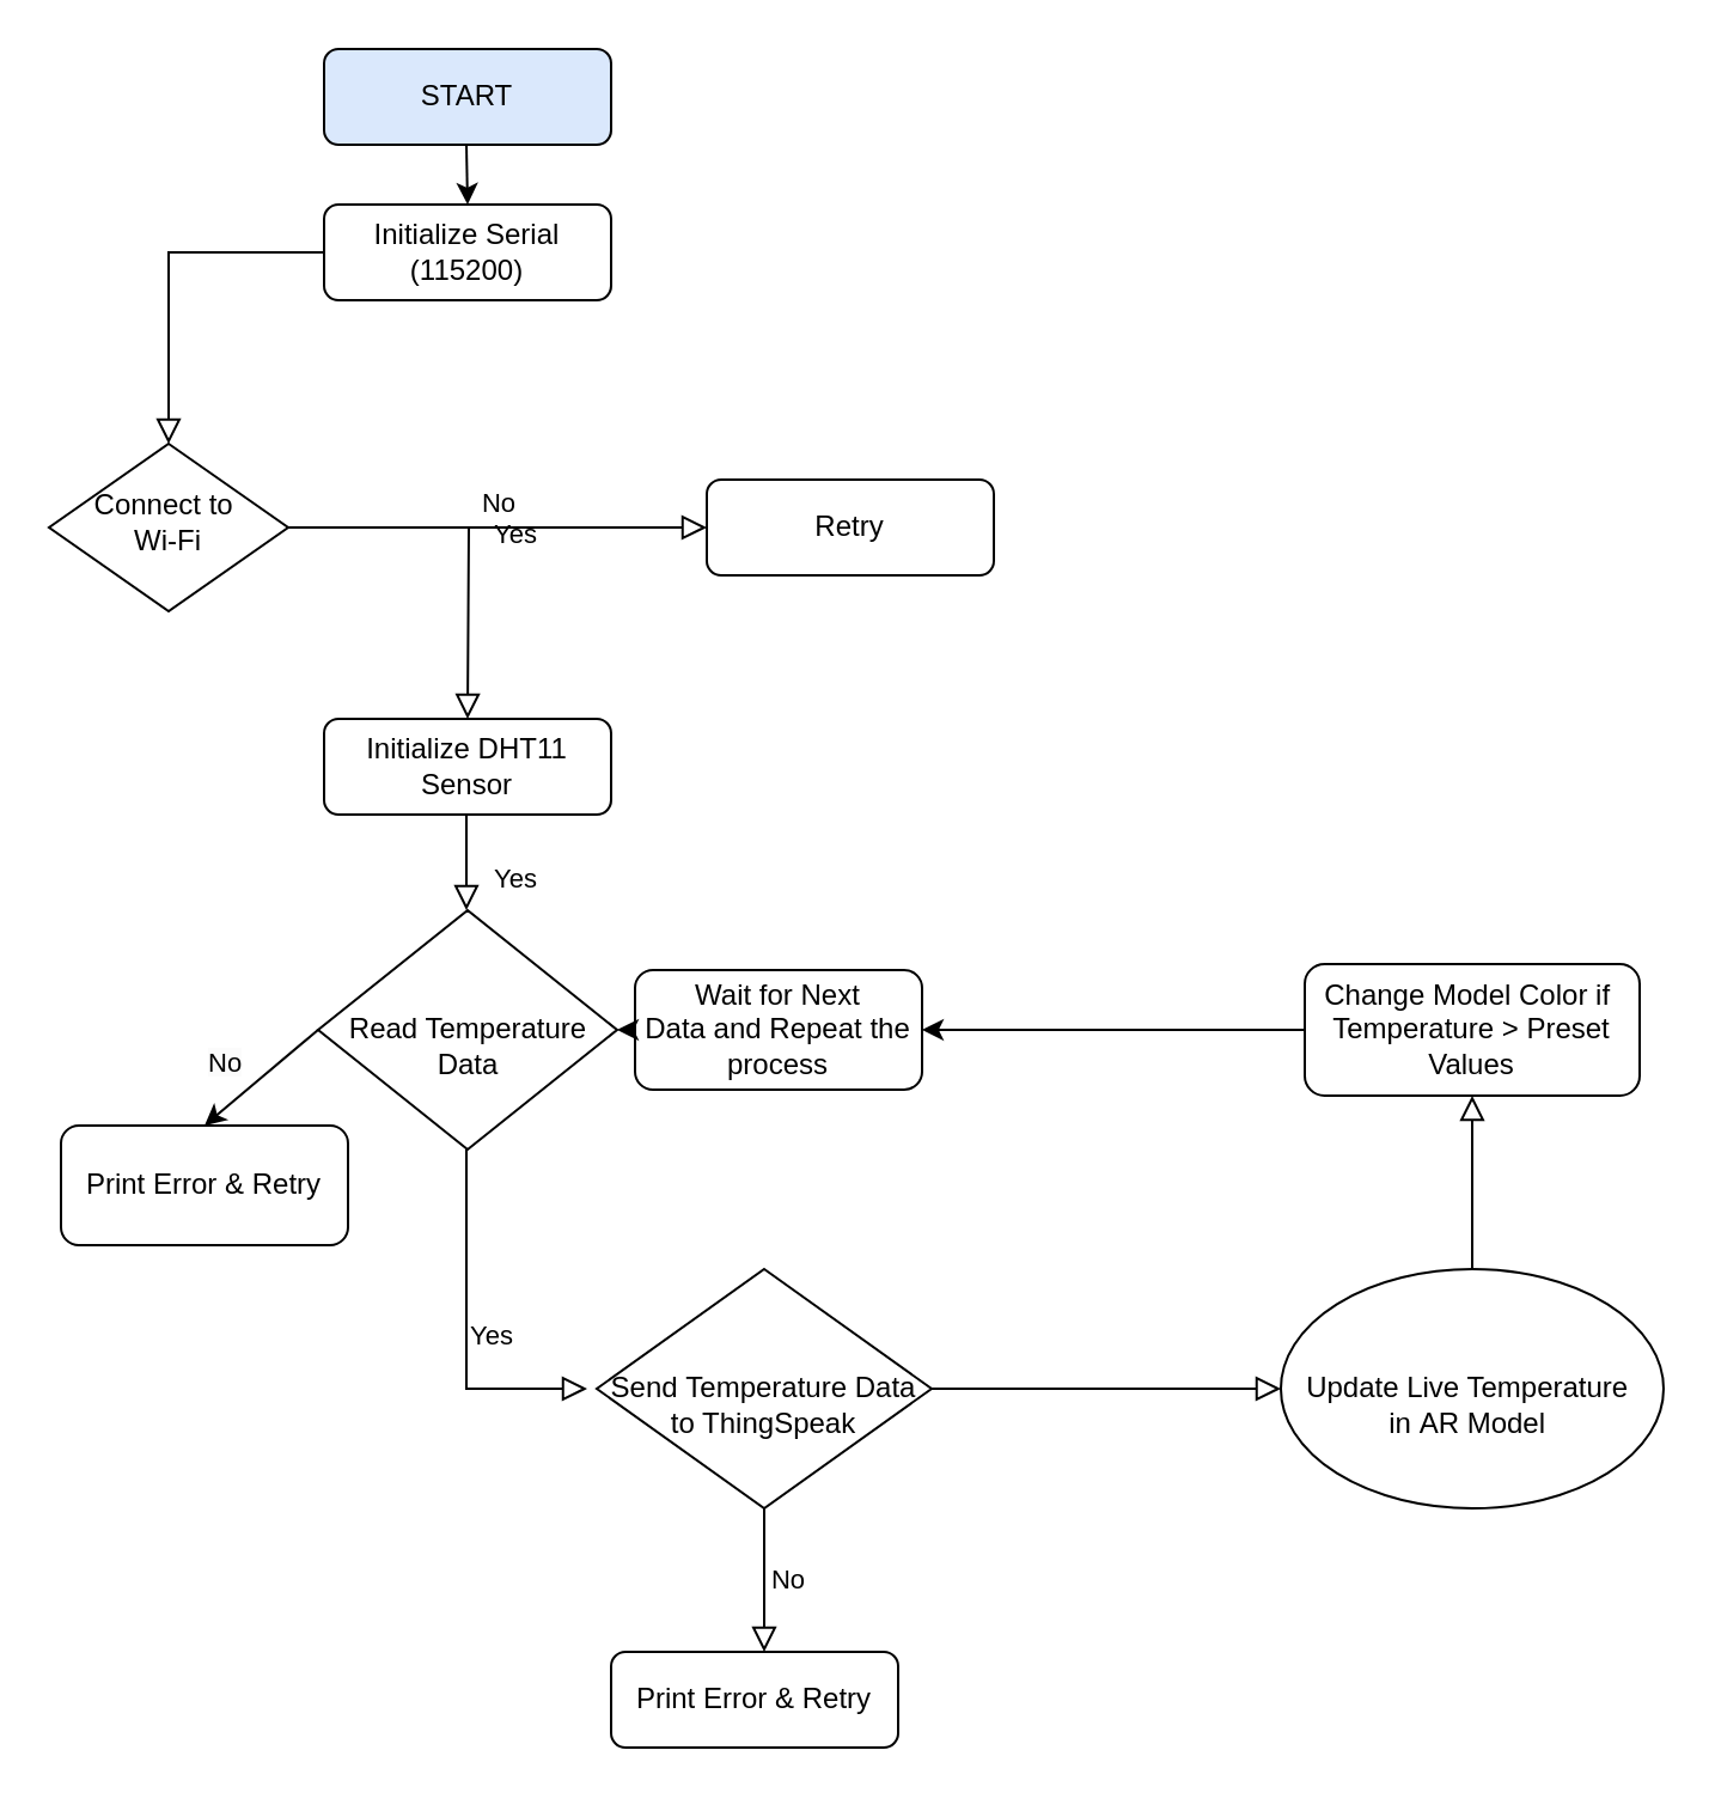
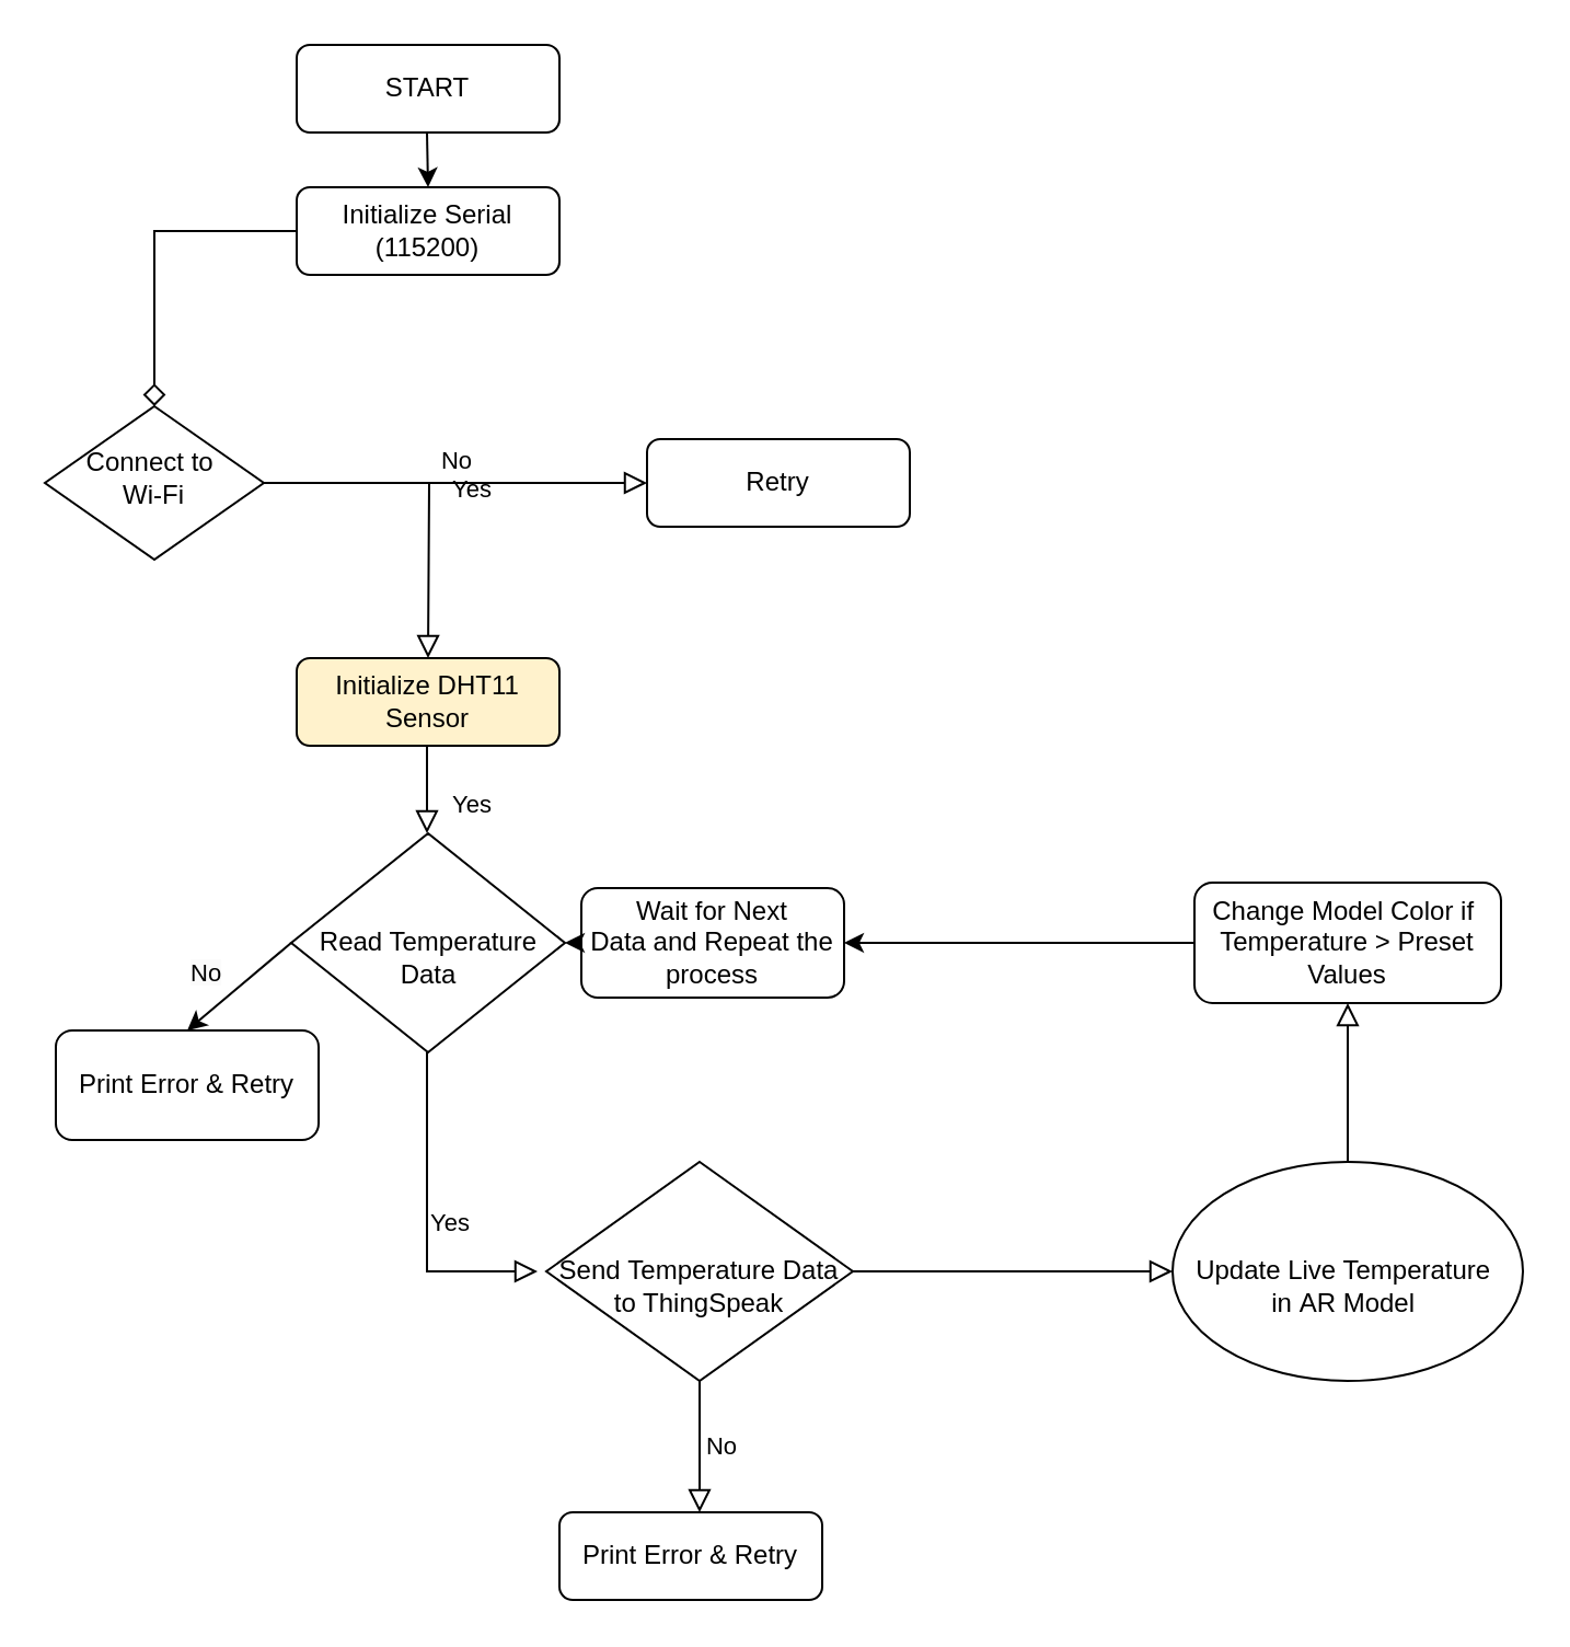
- <mxCell id="9" value="START" style="rounded=1;whiteSpace=wrap;html=1;fillColor=#dae8fc;" parent="1" vertex="1"><mxGeometry x="135" y="20" width="120" height="40" as="geometry" /></mxCell>
+ <mxCell id="9" value="START" style="rounded=1;whiteSpace=wrap;html=1;" parent="1" vertex="1"><mxGeometry x="135" y="20" width="120" height="40" as="geometry" /></mxCell>
- <mxCell id="2" value="" style="rounded=0;html=1;jettySize=auto;orthogonalLoop=1;fontSize=11;endArrow=block;endFill=0;endSize=8;strokeWidth=1;shadow=0;labelBackgroundColor=none;edgeStyle=orthogonalEdgeStyle;" parent="1" source="3" target="6" edge="1"><mxGeometry relative="1" as="geometry" /></mxCell>
+ <mxCell id="2" value="" style="rounded=0;html=1;jettySize=auto;orthogonalLoop=1;fontSize=11;endArrow=diamond;endFill=0;endSize=8;strokeWidth=1;shadow=0;labelBackgroundColor=none;edgeStyle=orthogonalEdgeStyle;" parent="1" source="3" target="6" edge="1"><mxGeometry relative="1" as="geometry" /></mxCell>
- <mxCell id="11" value="&lt;span class=&quot;hljs-built_in&quot;&gt;Initialize&lt;/span&gt; &lt;span class=&quot;hljs-variable&quot;&gt;DHT11&lt;/span&gt; &lt;span class=&quot;hljs-variable&quot;&gt;Sensor&lt;/span&gt;" style="rounded=1;whiteSpace=wrap;html=1;" parent="1" vertex="1"><mxGeometry x="135" y="300" width="120" height="40" as="geometry" /></mxCell>
+ <mxCell id="11" value="&lt;span class=&quot;hljs-built_in&quot;&gt;Initialize&lt;/span&gt; &lt;span class=&quot;hljs-variable&quot;&gt;DHT11&lt;/span&gt; &lt;span class=&quot;hljs-variable&quot;&gt;Sensor&lt;/span&gt;" style="rounded=1;whiteSpace=wrap;html=1;fillColor=#fff2cc;" parent="1" vertex="1"><mxGeometry x="135" y="300" width="120" height="40" as="geometry" /></mxCell>
